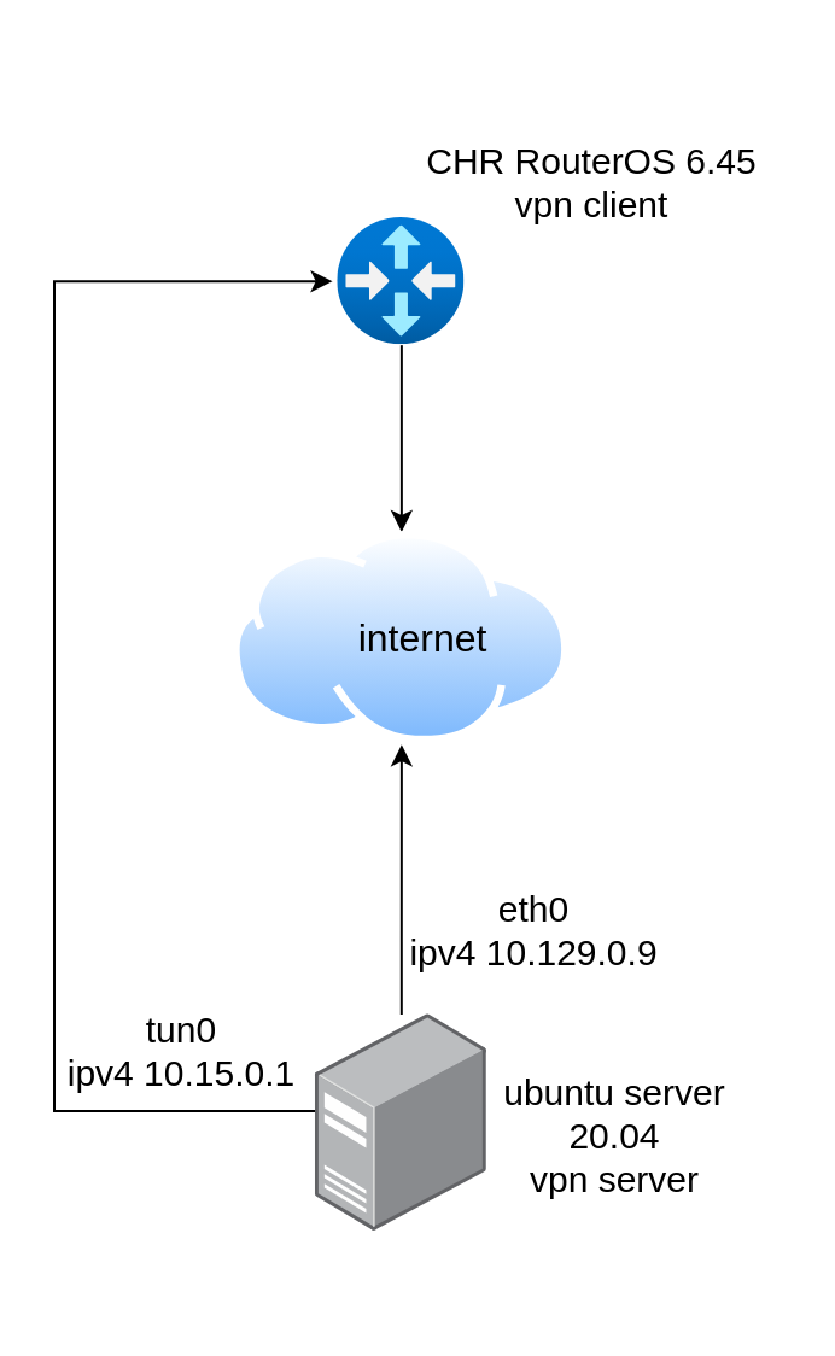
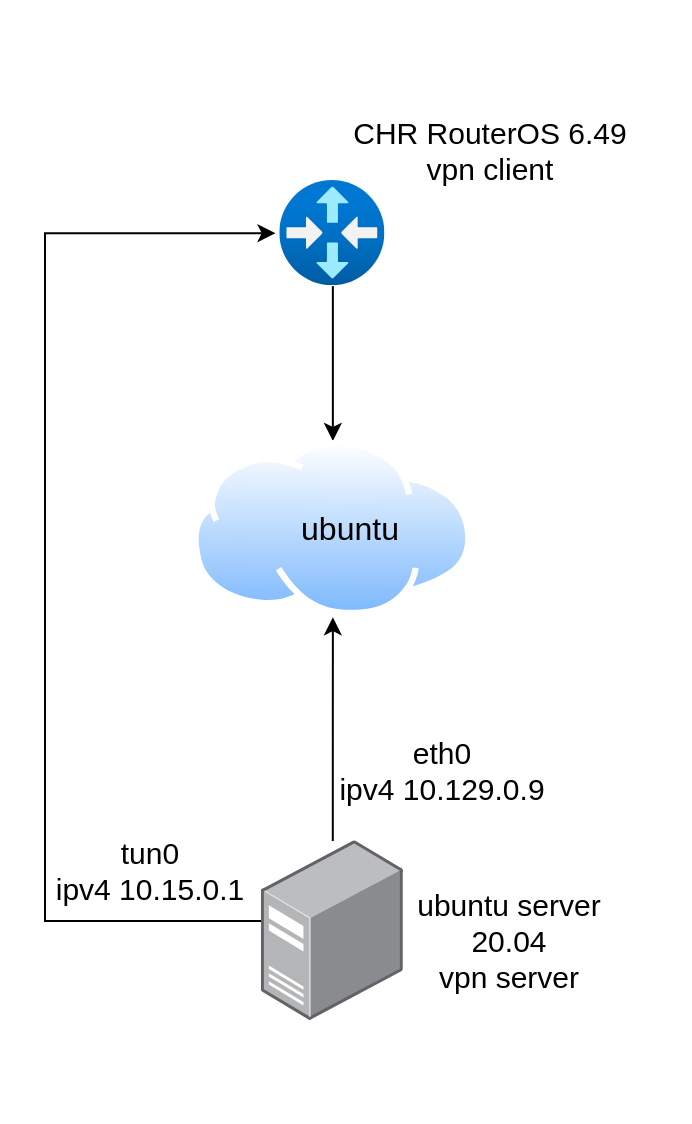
- <mxCell id="10" value="&lt;font style=&quot;font-size: 15px;&quot;&gt;CHR RouterOS 6.45&lt;br&gt;vpn client&lt;br&gt;&lt;/font&gt;" style="text;html=1;strokeColor=none;fillColor=none;align=center;verticalAlign=middle;whiteSpace=wrap;rounded=0;" vertex="1" parent="1"><mxGeometry x="165.75" y="20" width="157.5" height="110" as="geometry" /></mxCell>
+ <mxCell id="10" value="&lt;font style=&quot;font-size: 15px;&quot;&gt;CHR RouterOS 6.49&lt;br&gt;vpn client&lt;br&gt;&lt;/font&gt;" style="text;html=1;strokeColor=none;fillColor=none;align=center;verticalAlign=middle;whiteSpace=wrap;rounded=0;" vertex="1" parent="1"><mxGeometry x="165.75" y="20" width="157.5" height="110" as="geometry" /></mxCell>
- <mxCell id="8" value="&lt;font style=&quot;font-size: 16px;&quot;&gt;internet&lt;/font&gt;" style="text;html=1;strokeColor=none;fillColor=none;align=center;verticalAlign=middle;whiteSpace=wrap;rounded=0;" vertex="1" parent="1"><mxGeometry x="125.15" y="239.05" width="100" height="50" as="geometry" /></mxCell>
+ <mxCell id="8" value="&lt;font style=&quot;font-size: 16px;&quot;&gt;ubuntu&lt;/font&gt;" style="text;html=1;strokeColor=none;fillColor=none;align=center;verticalAlign=middle;whiteSpace=wrap;rounded=0;" vertex="1" parent="1"><mxGeometry x="125.15" y="239.05" width="100" height="50" as="geometry" /></mxCell>
